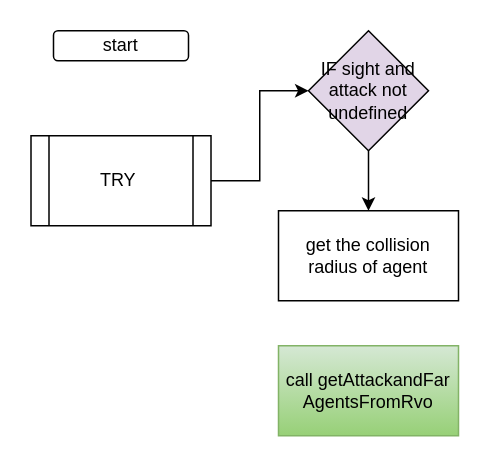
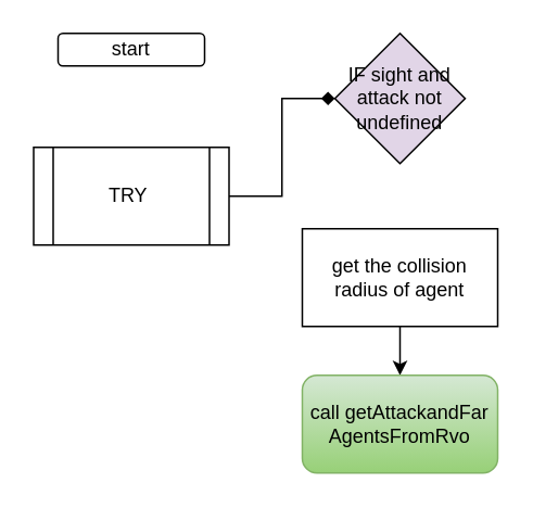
- <mxCell id="3" value="" style="edgeStyle=orthogonalEdgeStyle;rounded=0;orthogonalLoop=1;jettySize=auto;html=1;" edge="1" parent="1" source="4" target="6"><mxGeometry relative="1" as="geometry" /></mxCell>
+ <mxCell id="3" value="" style="edgeStyle=orthogonalEdgeStyle;rounded=0;orthogonalLoop=1;jettySize=auto;html=1;endArrow=diamond;" edge="1" parent="1" source="4" target="6"><mxGeometry relative="1" as="geometry" /></mxCell>
- <mxCell id="5" value="" style="edgeStyle=orthogonalEdgeStyle;rounded=0;orthogonalLoop=1;jettySize=auto;html=1;" edge="1" parent="1" source="6" target="8"><mxGeometry relative="1" as="geometry" /></mxCell>
+ <mxCell id="7" value="" style="edgeStyle=orthogonalEdgeStyle;rounded=0;orthogonalLoop=1;jettySize=auto;html=1;" edge="1" parent="1" source="8" target="9"><mxGeometry relative="1" as="geometry" /></mxCell>
- <mxCell id="9" value="call&amp;nbsp;getAttackandFar&lt;br&gt;AgentsFromRvo" style="whiteSpace=wrap;html=1;fillColor=#d5e8d4;gradientColor=#97d077;strokeColor=#82b366;rounded=0;" vertex="1" parent="1"><mxGeometry x="185" y="230" width="120" height="60" as="geometry" /></mxCell>
+ <mxCell id="9" value="call&amp;nbsp;getAttackandFar&lt;br&gt;AgentsFromRvo" style="rounded=1;whiteSpace=wrap;html=1;fillColor=#d5e8d4;gradientColor=#97d077;strokeColor=#82b366;" vertex="1" parent="1"><mxGeometry x="185" y="230" width="120" height="60" as="geometry" /></mxCell>
